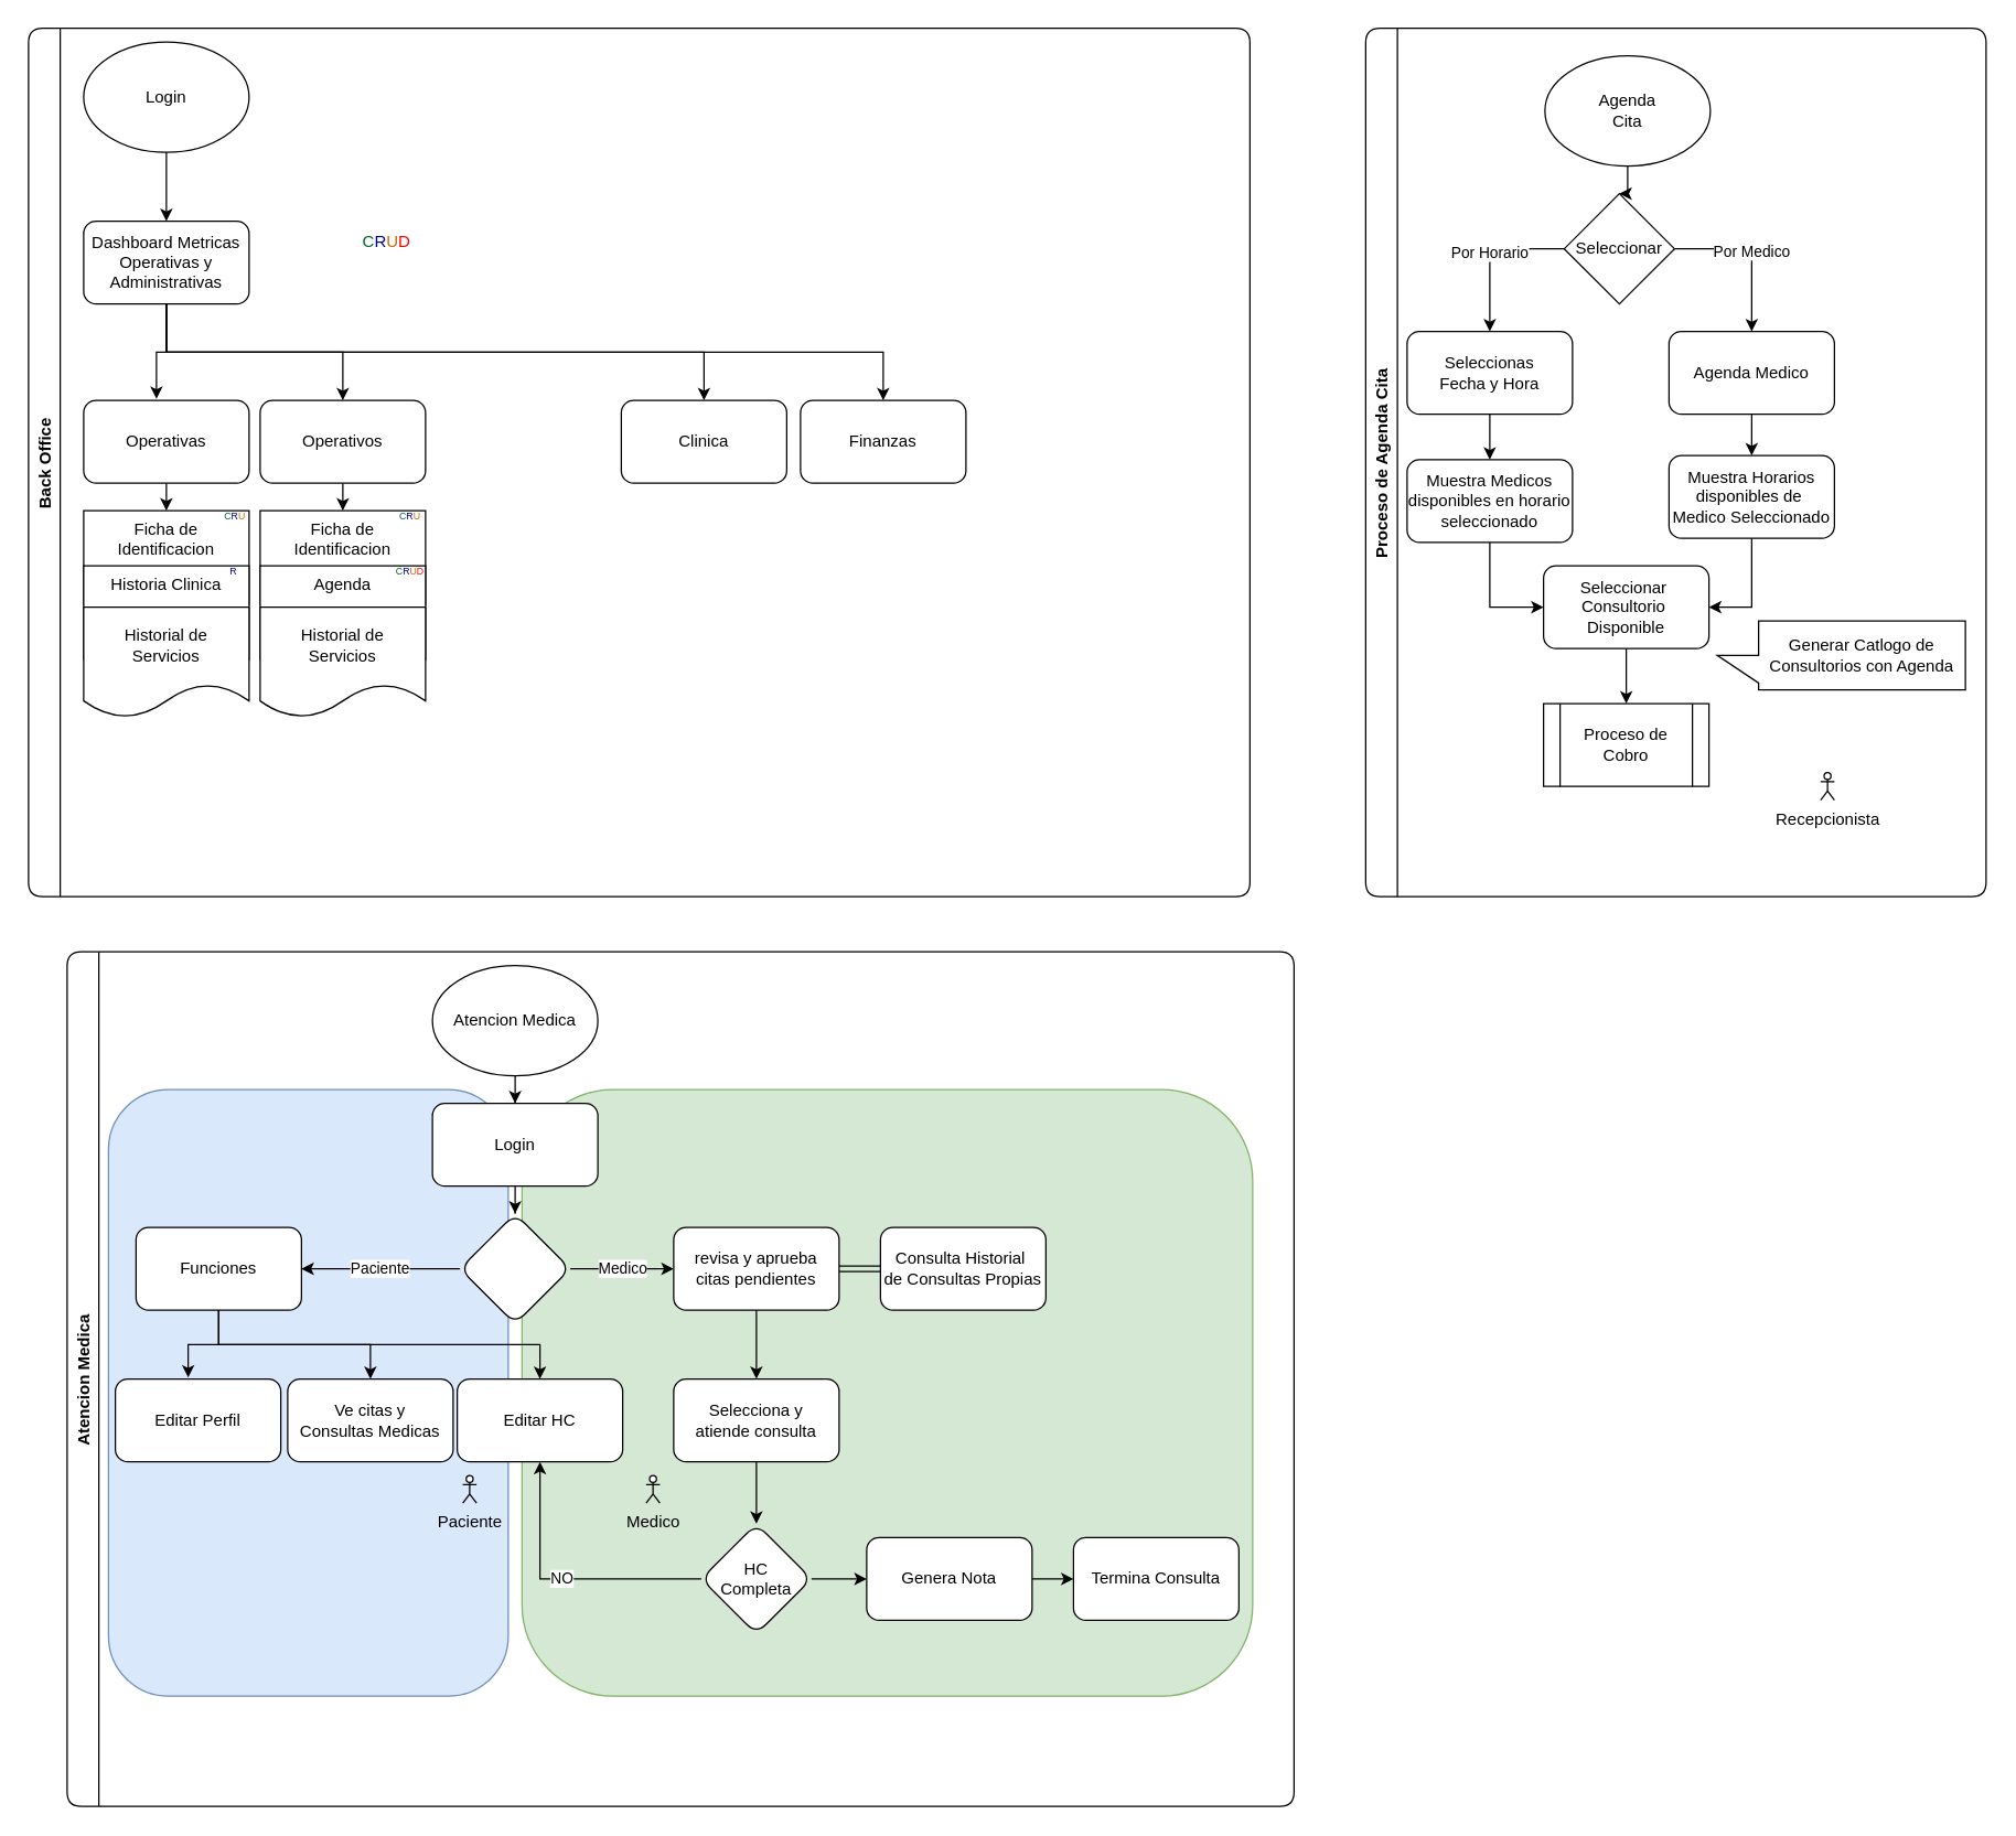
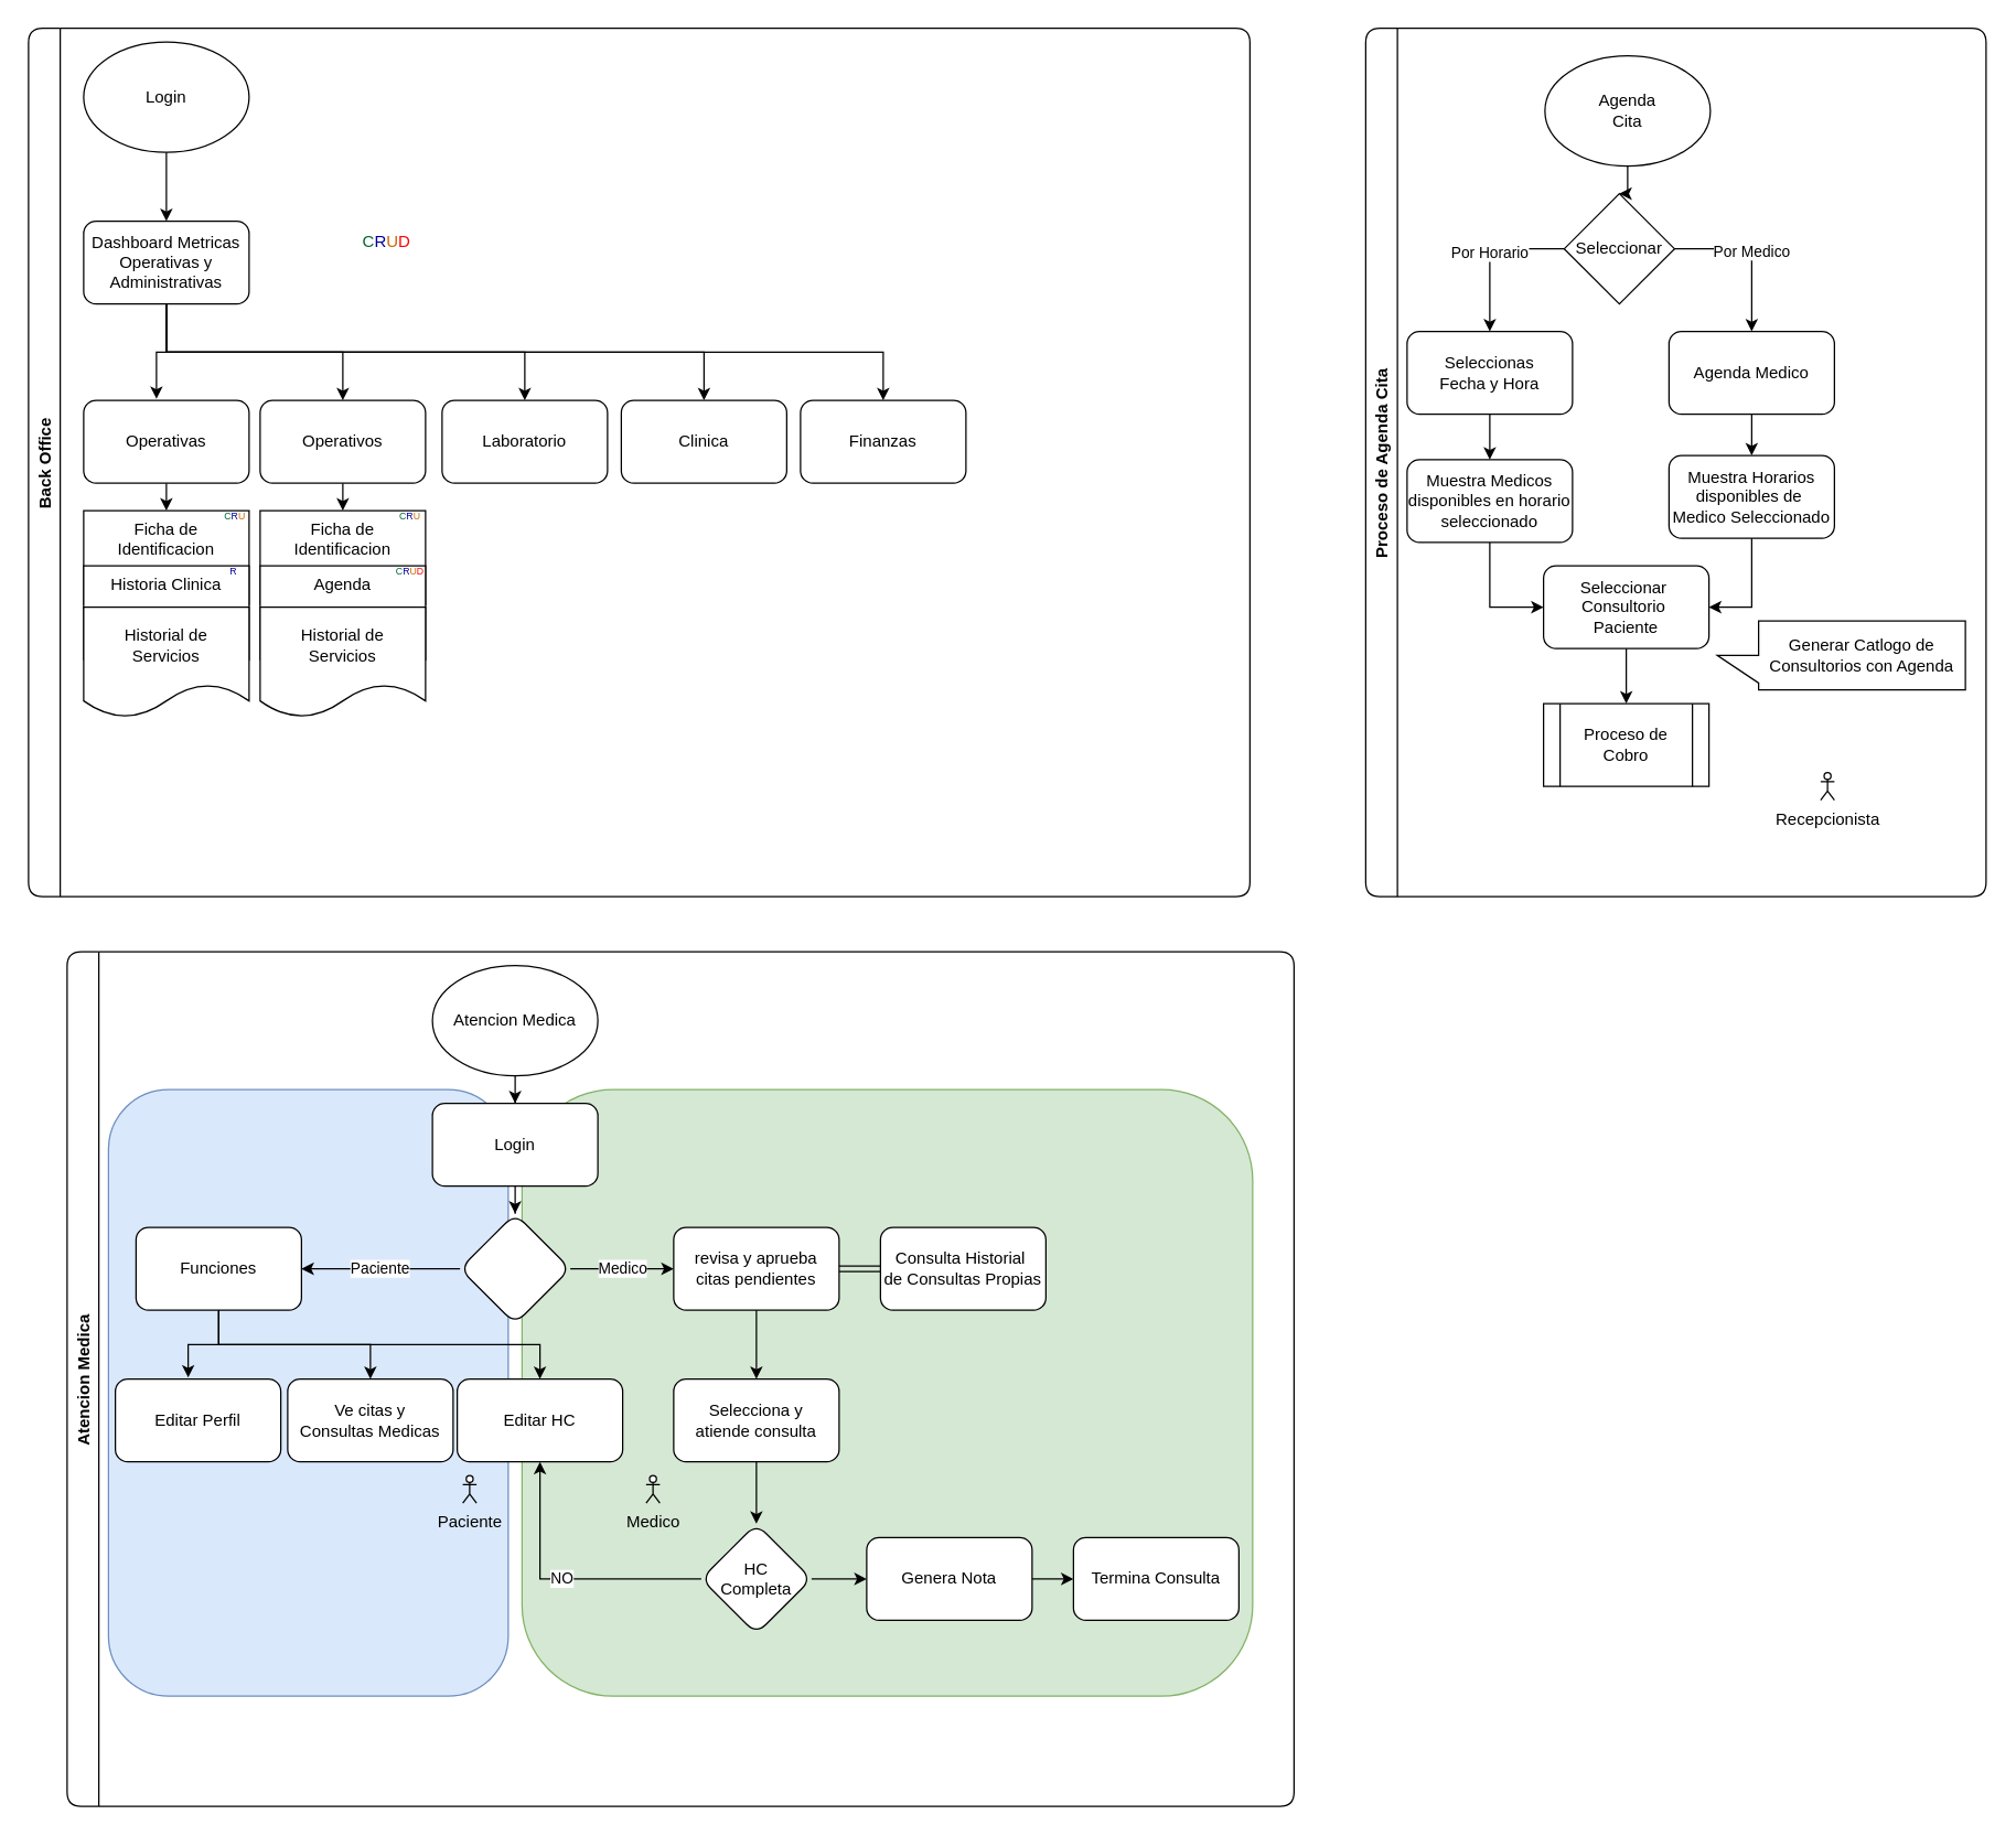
+ <mxCell id="12" style="edgeStyle=orthogonalEdgeStyle;rounded=0;orthogonalLoop=1;jettySize=auto;html=1;exitX=0.5;exitY=1;exitDx=0;exitDy=0;" edge="1" parent="2" target="7" source="4"><mxGeometry relative="1" as="geometry"><mxPoint x="115" y="220" as="sourcePoint" /></mxGeometry></mxCell>
+ <mxCell id="7" value="Laboratorio" style="whiteSpace=wrap;html=1;rounded=1;" vertex="1" parent="2"><mxGeometry x="300" y="270" width="120" height="60" as="geometry" /></mxCell>
- <mxCell id="41" value="Seleccionar&amp;nbsp;&lt;br&gt;Consultorio&amp;nbsp;&lt;br&gt;Disponible" style="whiteSpace=wrap;html=1;rounded=1;" parent="29" vertex="1"><mxGeometry x="139" y="390" width="120" height="60" as="geometry" /></mxCell>
+ <mxCell id="41" value="Seleccionar&amp;nbsp;&lt;br&gt;Consultorio&amp;nbsp;&lt;br&gt;Paciente" style="whiteSpace=wrap;html=1;rounded=1;" parent="29" vertex="1"><mxGeometry x="139" y="390" width="120" height="60" as="geometry" /></mxCell>
